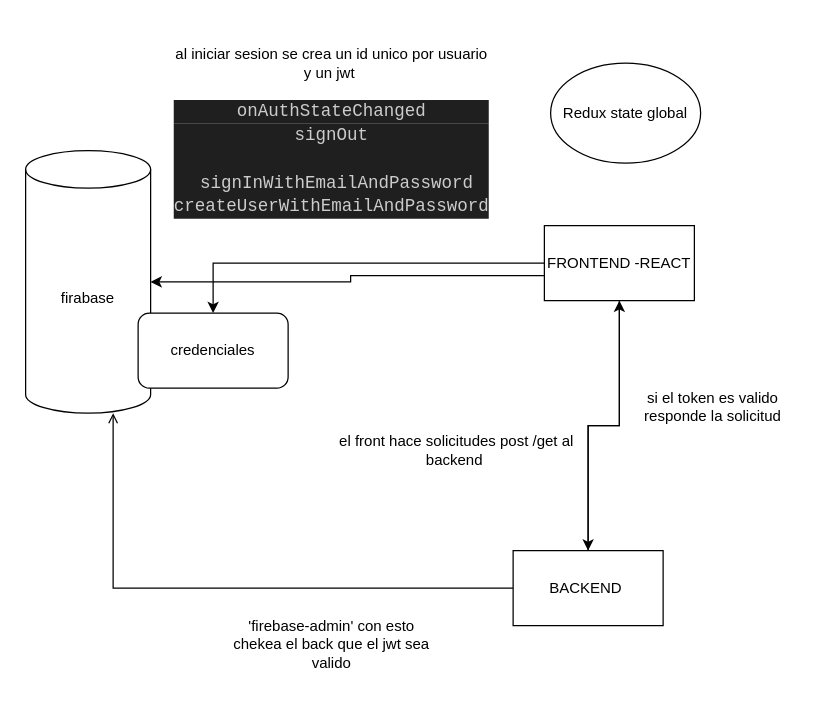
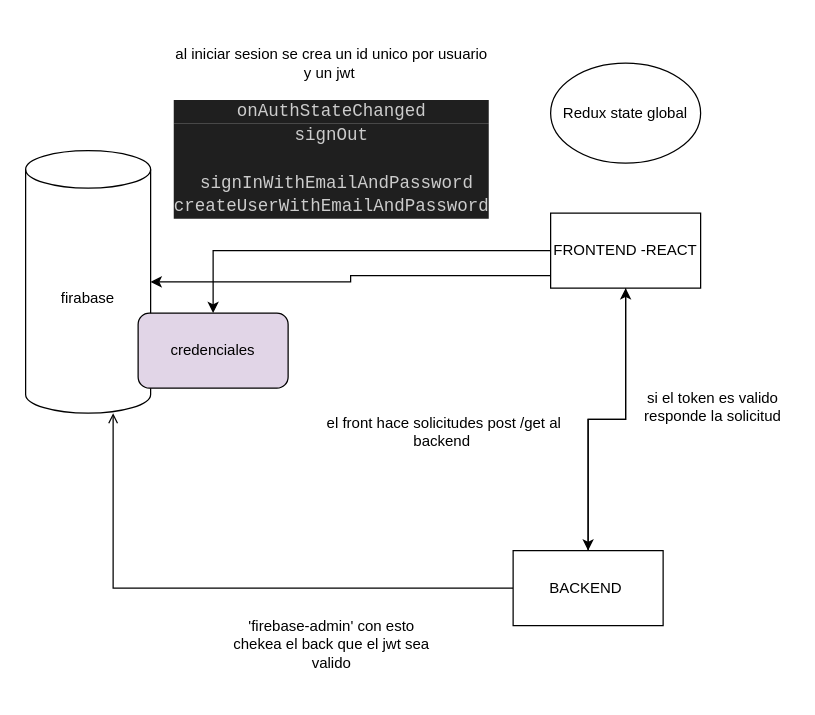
- <mxCell id="5" value="FRONTEND -REACT" style="rounded=0;whiteSpace=wrap;html=1;" vertex="1" parent="1"><mxGeometry x="435" y="180" width="120" height="60" as="geometry" /></mxCell>
+ <mxCell id="5" value="FRONTEND -REACT" style="rounded=0;whiteSpace=wrap;html=1;" vertex="1" parent="1"><mxGeometry x="440" y="170" width="120" height="60" as="geometry" /></mxCell>
- <mxCell id="13" value="credenciales" style="rounded=1;whiteSpace=wrap;html=1;" vertex="1" parent="1"><mxGeometry x="110" y="250" width="120" height="60" as="geometry" /></mxCell>
+ <mxCell id="13" value="credenciales" style="rounded=1;whiteSpace=wrap;html=1;fillColor=#e1d5e7;" vertex="1" parent="1"><mxGeometry x="110" y="250" width="120" height="60" as="geometry" /></mxCell>
- <mxCell id="11" value="el front hace solicitudes post /get al backend&amp;nbsp;" style="text;html=1;strokeColor=none;fillColor=none;align=center;verticalAlign=middle;whiteSpace=wrap;rounded=0;" vertex="1" parent="1"><mxGeometry x="250" y="325" width="230" height="70" as="geometry" /></mxCell>
+ <mxCell id="11" value="el front hace solicitudes post /get al backend&amp;nbsp;" style="text;html=1;strokeColor=none;fillColor=none;align=center;verticalAlign=middle;whiteSpace=wrap;rounded=0;" vertex="1" parent="1"><mxGeometry x="240" y="310" width="230" height="70" as="geometry" /></mxCell>
